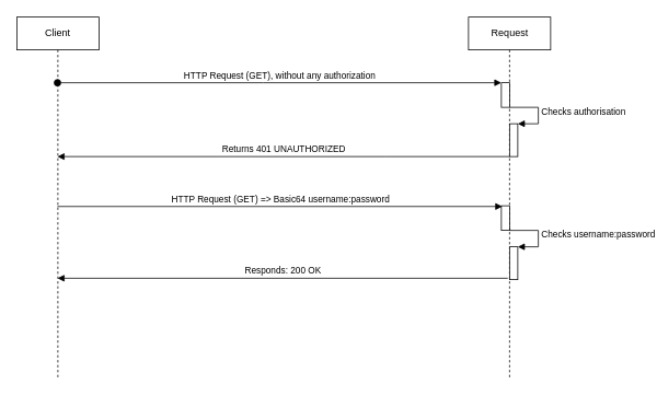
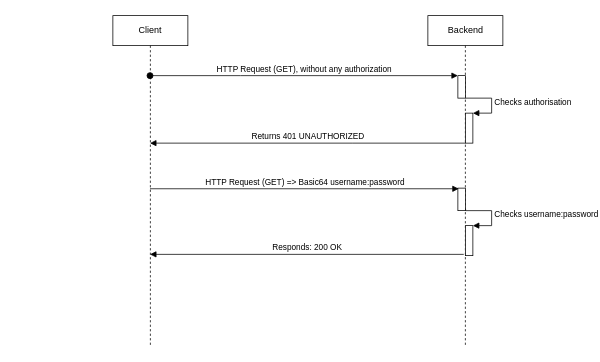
- <mxCell id="3" value="Request" style="html=1;points=[];perimeter=orthogonalPerimeter;shape=umlLifeline;participant=label;fontFamily=Helvetica;fontSize=12;fontColor=default;align=center;strokeColor=default;fillColor=default;recursiveResize=0;container=0;collapsible=0;" parent="1" vertex="1"><mxGeometry x="570" y="20" width="100" height="440" as="geometry" /></mxCell>
+ <mxCell id="3" value="Backend" style="html=1;points=[];perimeter=orthogonalPerimeter;shape=umlLifeline;participant=label;fontFamily=Helvetica;fontSize=12;fontColor=default;align=center;strokeColor=default;fillColor=default;recursiveResize=0;container=0;collapsible=0;" parent="1" vertex="1"><mxGeometry x="570" y="20" width="100" height="440" as="geometry" /></mxCell>
- <mxCell id="2" value="Client" style="shape=umlLifeline;perimeter=lifelinePerimeter;whiteSpace=wrap;html=1;container=0;dropTarget=0;collapsible=0;recursiveResize=0;outlineConnect=0;portConstraint=eastwest;newEdgeStyle={&quot;edgeStyle&quot;:&quot;elbowEdgeStyle&quot;,&quot;elbow&quot;:&quot;vertical&quot;,&quot;curved&quot;:0,&quot;rounded&quot;:0};" parent="1" vertex="1"><mxGeometry x="20" y="20" width="100" height="440" as="geometry" /></mxCell>
+ <mxCell id="2" value="Client" style="shape=umlLifeline;perimeter=lifelinePerimeter;whiteSpace=wrap;html=1;container=0;dropTarget=0;collapsible=0;recursiveResize=0;outlineConnect=0;portConstraint=eastwest;newEdgeStyle={&quot;edgeStyle&quot;:&quot;elbowEdgeStyle&quot;,&quot;elbow&quot;:&quot;vertical&quot;,&quot;curved&quot;:0,&quot;rounded&quot;:0};" parent="1" vertex="1"><mxGeometry x="150" y="20" width="100" height="440" as="geometry" /></mxCell>
